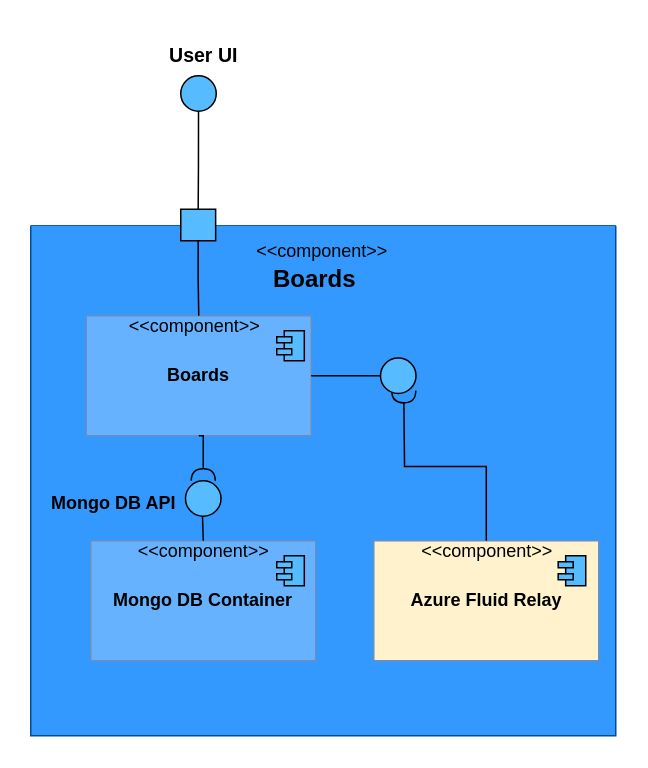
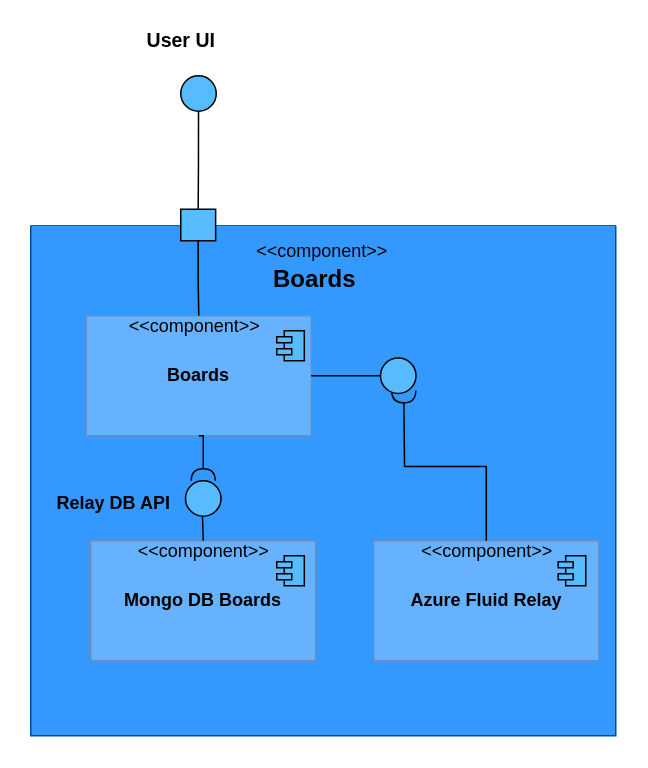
- <mxCell id="26" value="&lt;b&gt;&lt;font style=&quot;font-size: 13px;&quot;&gt;User UI&lt;/font&gt;&lt;/b&gt;" style="text;html=1;align=center;verticalAlign=middle;resizable=0;points=[];autosize=1;strokeColor=none;fillColor=none;fontSize=16;" vertex="1" parent="1"><mxGeometry x="100" y="20" width="70" height="30" as="geometry" /></mxCell>
+ <mxCell id="26" value="&lt;b&gt;&lt;font style=&quot;font-size: 13px;&quot;&gt;User UI&lt;/font&gt;&lt;/b&gt;" style="text;html=1;align=center;verticalAlign=middle;resizable=0;points=[];autosize=1;strokeColor=none;fillColor=none;fontSize=16;" vertex="1" parent="1"><mxGeometry x="85" y="10" width="70" height="30" as="geometry" /></mxCell>
- <mxCell id="20" value="&lt;b&gt;Mongo DB API&lt;/b&gt;" style="text;html=1;align=center;verticalAlign=middle;resizable=0;points=[];autosize=1;strokeColor=none;fillColor=none;" vertex="1" parent="2"><mxGeometry y="170" width="110" height="30" as="geometry" /></mxCell>
+ <mxCell id="20" value="&lt;b&gt;Relay DB API&lt;/b&gt;" style="text;html=1;align=center;verticalAlign=middle;resizable=0;points=[];autosize=1;strokeColor=none;fillColor=none;" vertex="1" parent="2"><mxGeometry y="170" width="110" height="30" as="geometry" /></mxCell>
- <mxCell id="7" value="&lt;b&gt;Mongo DB Container&lt;/b&gt;" style="rounded=0;whiteSpace=wrap;html=1;fillColor=#66B2FF;strokeColor=#6c8ebf;" vertex="1" parent="2"><mxGeometry x="40" y="210" width="150" height="80" as="geometry" /></mxCell>
+ <mxCell id="7" value="&lt;b&gt;Mongo DB Boards&lt;/b&gt;" style="rounded=0;whiteSpace=wrap;html=1;fillColor=#66B2FF;strokeColor=#6c8ebf;" vertex="1" parent="2"><mxGeometry x="40" y="210" width="150" height="80" as="geometry" /></mxCell>
- <mxCell id="11" value="&lt;b&gt;Azure Fluid Relay&lt;/b&gt;" style="rounded=0;whiteSpace=wrap;html=1;fillColor=#fff2cc;strokeColor=#6c8ebf;" vertex="1" parent="2"><mxGeometry x="228.68" y="210" width="150" height="80" as="geometry" /></mxCell>
+ <mxCell id="11" value="&lt;b&gt;Azure Fluid Relay&lt;/b&gt;" style="rounded=0;whiteSpace=wrap;html=1;fillColor=#66B2FF;strokeColor=#6c8ebf;" vertex="1" parent="2"><mxGeometry x="228.68" y="210" width="150" height="80" as="geometry" /></mxCell>
